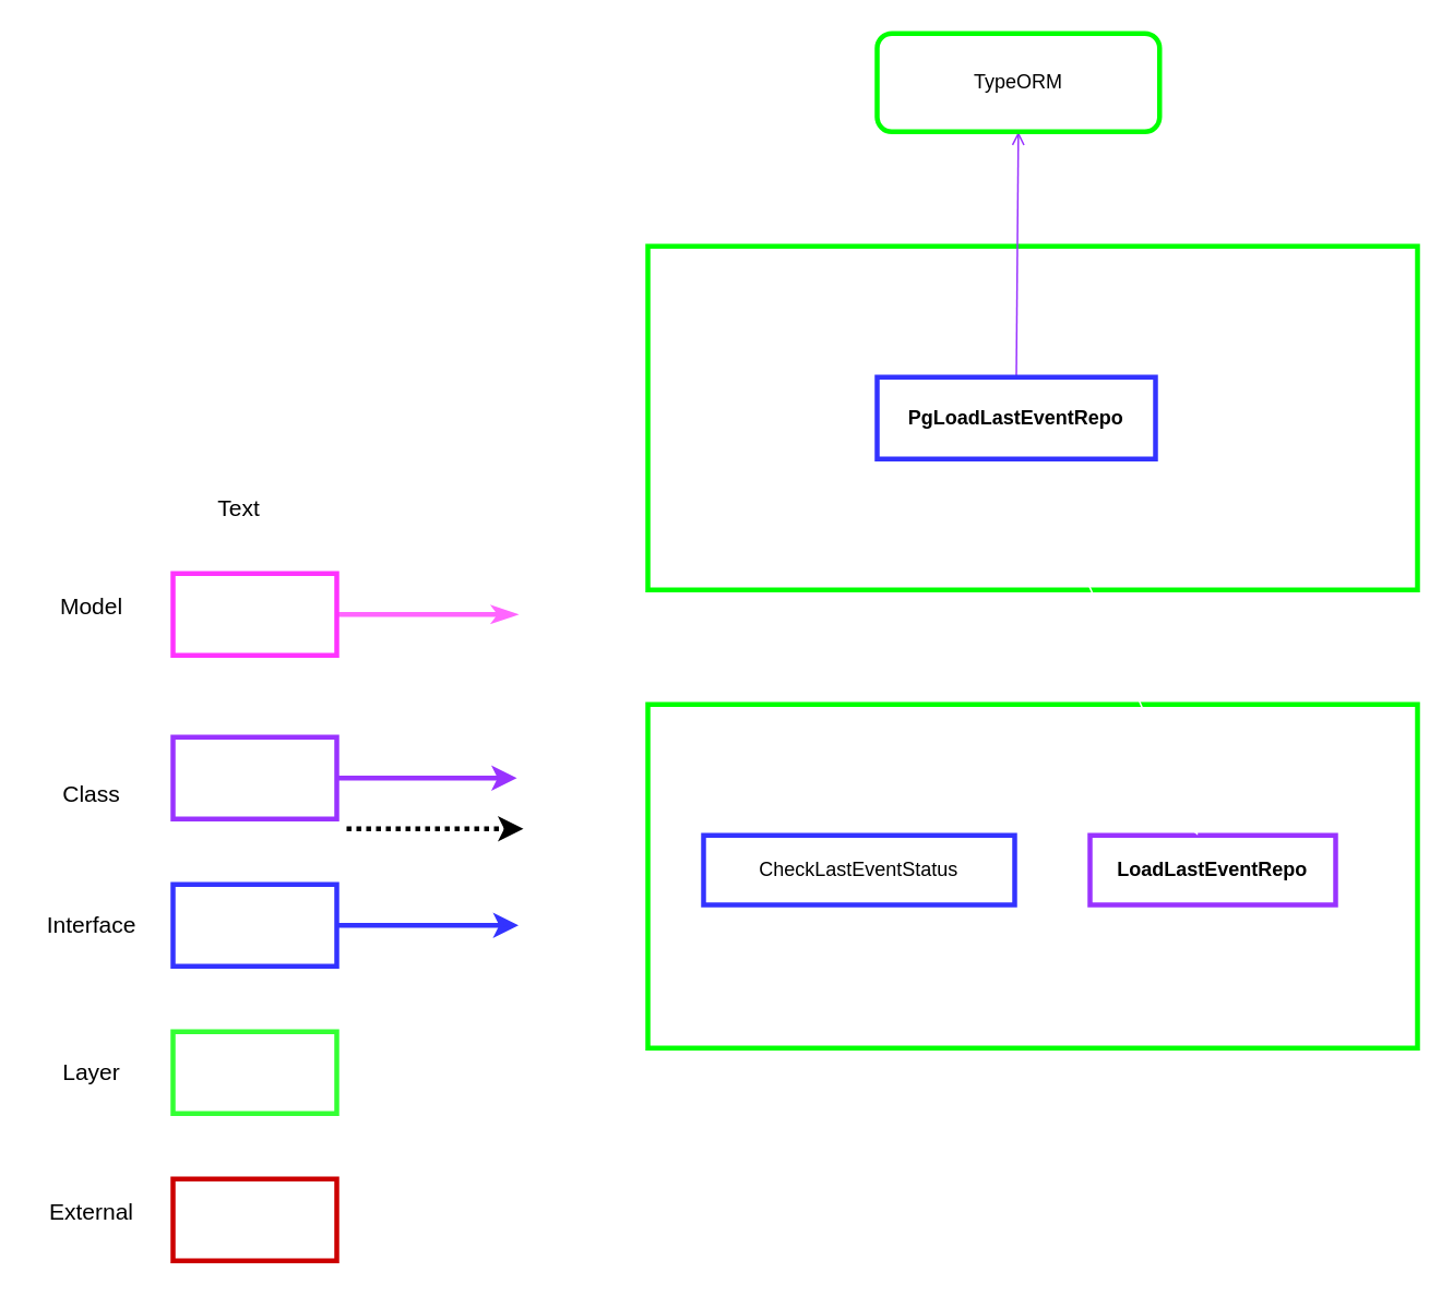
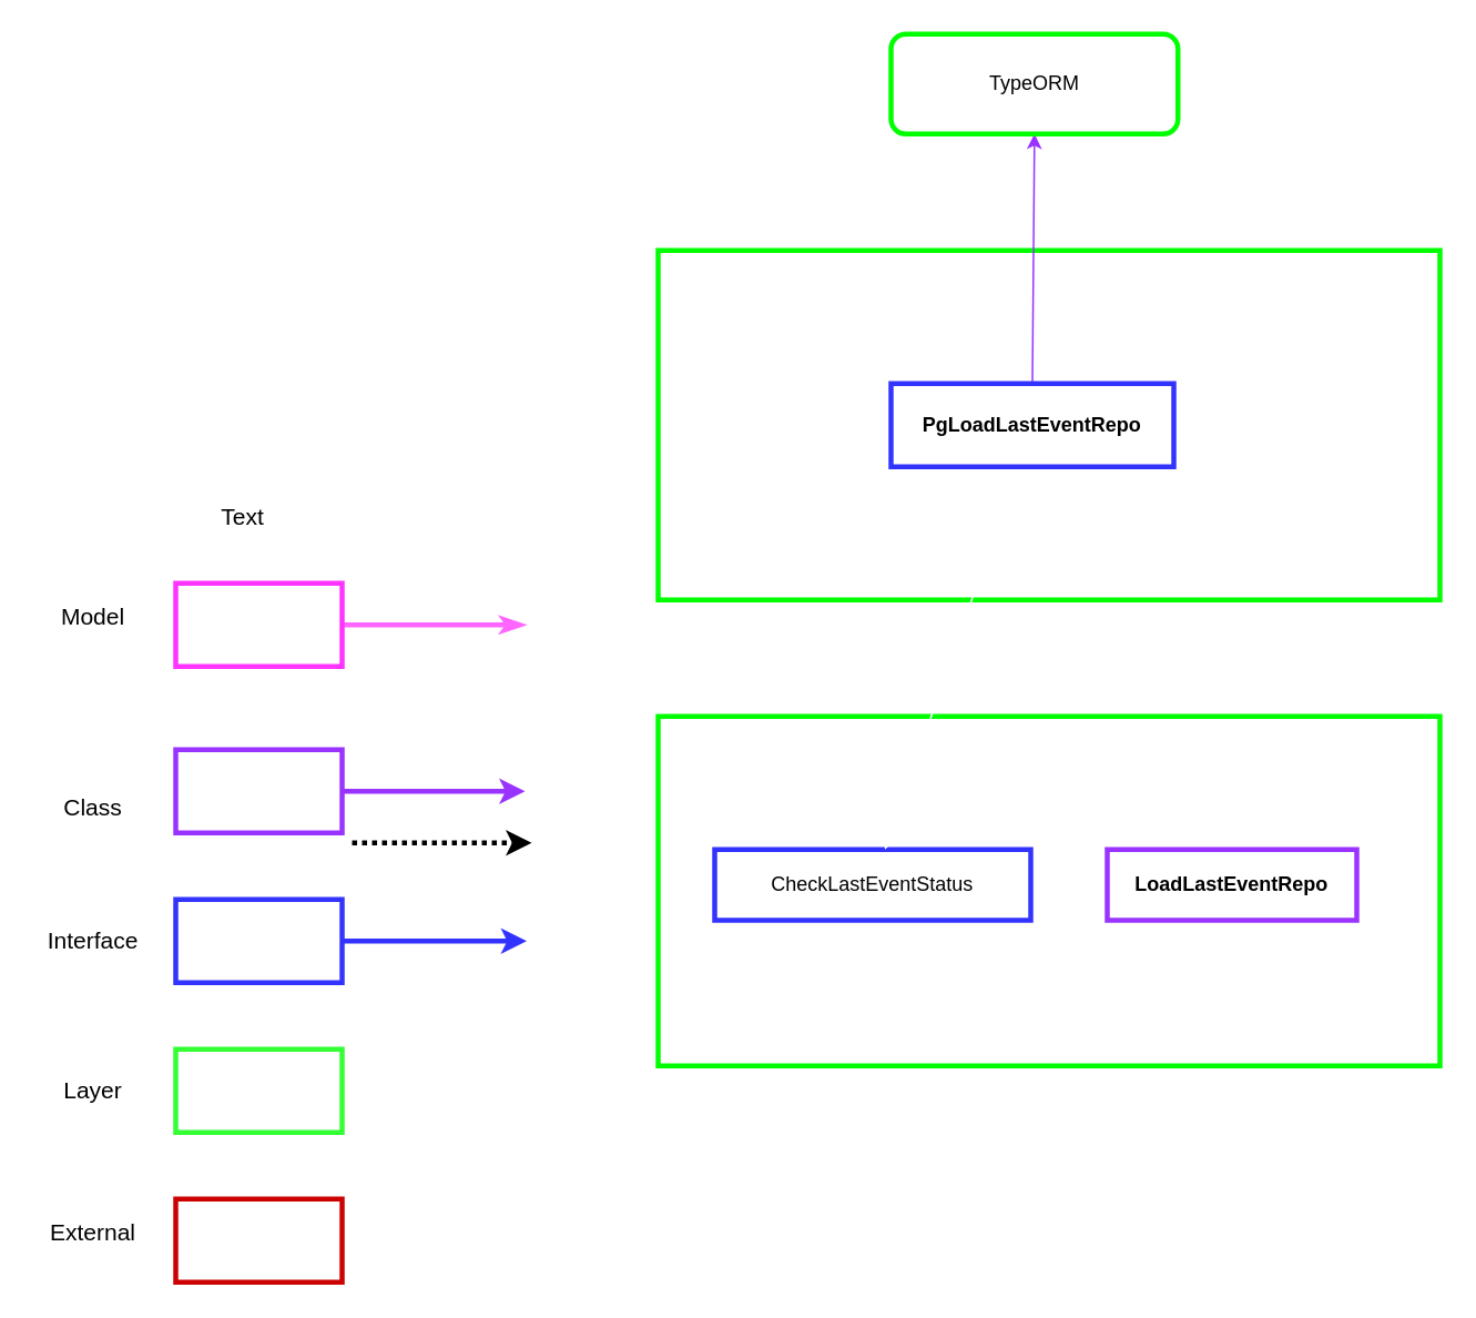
- <mxCell id="15" style="edgeStyle=none;html=1;exitX=0.5;exitY=0;exitDx=0;exitDy=0;entryX=0.5;entryY=1;entryDx=0;entryDy=0;targetPerimeterSpacing=0;strokeColor=#9933FF;strokeWidth=1;endArrow=open;" parent="1" source="16" target="17" edge="1"><mxGeometry relative="1" as="geometry" /></mxCell>
+ <mxCell id="15" style="edgeStyle=none;html=1;exitX=0.5;exitY=0;exitDx=0;exitDy=0;entryX=0.5;entryY=1;entryDx=0;entryDy=0;targetPerimeterSpacing=0;strokeColor=#9933FF;strokeWidth=1;" parent="1" source="16" target="17" edge="1"><mxGeometry relative="1" as="geometry" /></mxCell>
- <mxCell id="14" style="edgeStyle=none;html=1;targetPerimeterSpacing=0;strokeColor=#FFFFFF;strokeWidth=1;" parent="1" source="16" target="13" edge="1"><mxGeometry relative="1" as="geometry" /></mxCell>
+ <mxCell id="14" style="edgeStyle=none;html=1;targetPerimeterSpacing=0;strokeColor=#FFFFFF;strokeWidth=1;" parent="1" source="16" target="12" edge="1"><mxGeometry relative="1" as="geometry" /></mxCell>
